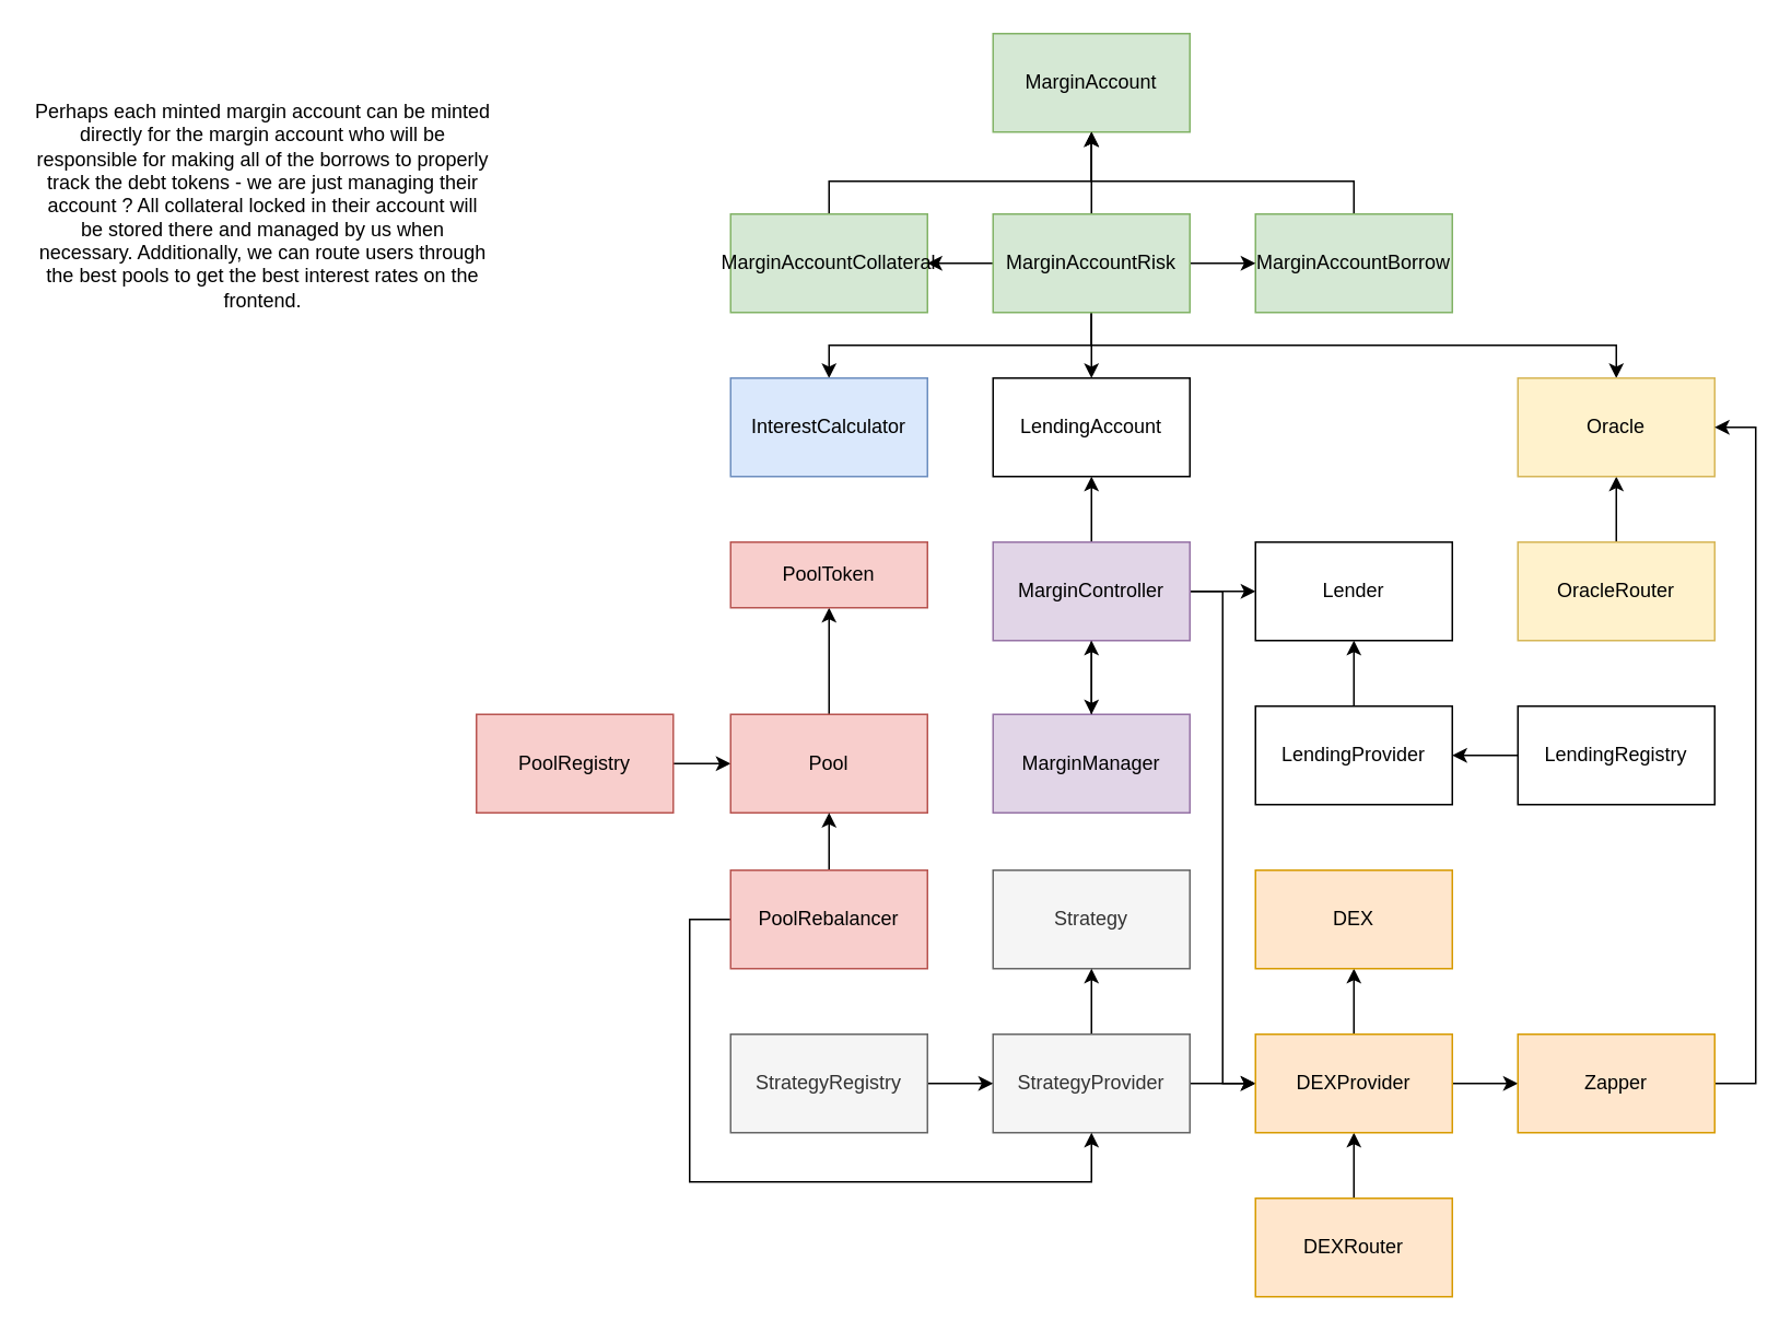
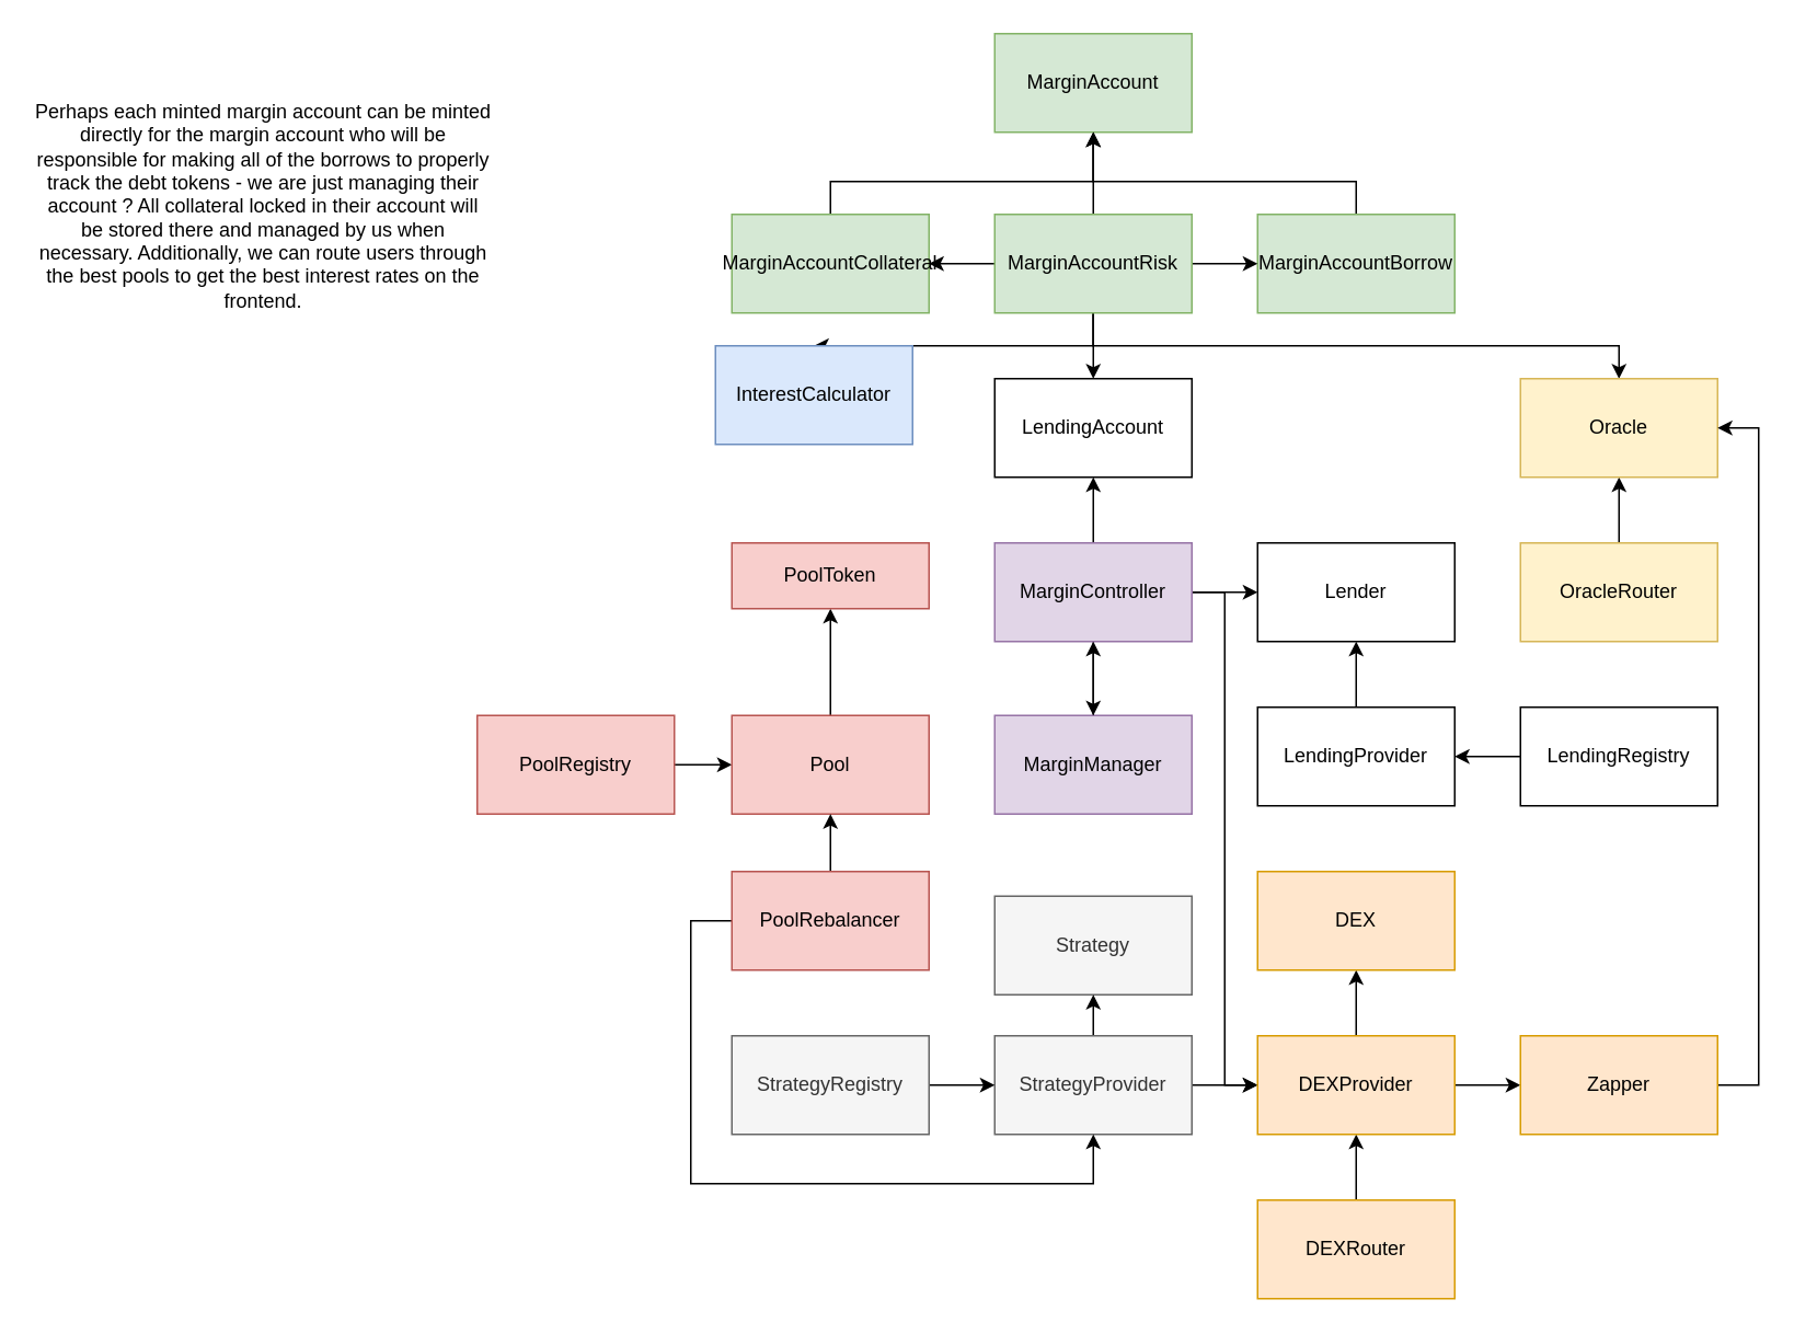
- <mxCell id="15" value="InterestCalculator" style="rounded=0;whiteSpace=wrap;html=1;fillColor=#dae8fc;strokeColor=#6c8ebf;" parent="1" vertex="1"><mxGeometry x="445" y="230" width="120" height="60" as="geometry" /></mxCell>
+ <mxCell id="15" value="InterestCalculator" style="rounded=0;whiteSpace=wrap;html=1;fillColor=#dae8fc;strokeColor=#6c8ebf;" parent="1" vertex="1"><mxGeometry x="435" y="210" width="120" height="60" as="geometry" /></mxCell>
- <mxCell id="36" value="Strategy" style="rounded=0;whiteSpace=wrap;html=1;fillColor=#f5f5f5;strokeColor=#666666;fontColor=#333333;" parent="1" vertex="1"><mxGeometry x="605" y="530" width="120" height="60" as="geometry" /></mxCell>
+ <mxCell id="36" value="Strategy" style="rounded=0;whiteSpace=wrap;html=1;fillColor=#f5f5f5;strokeColor=#666666;fontColor=#333333;" parent="1" vertex="1"><mxGeometry x="605" y="545" width="120" height="60" as="geometry" /></mxCell>
